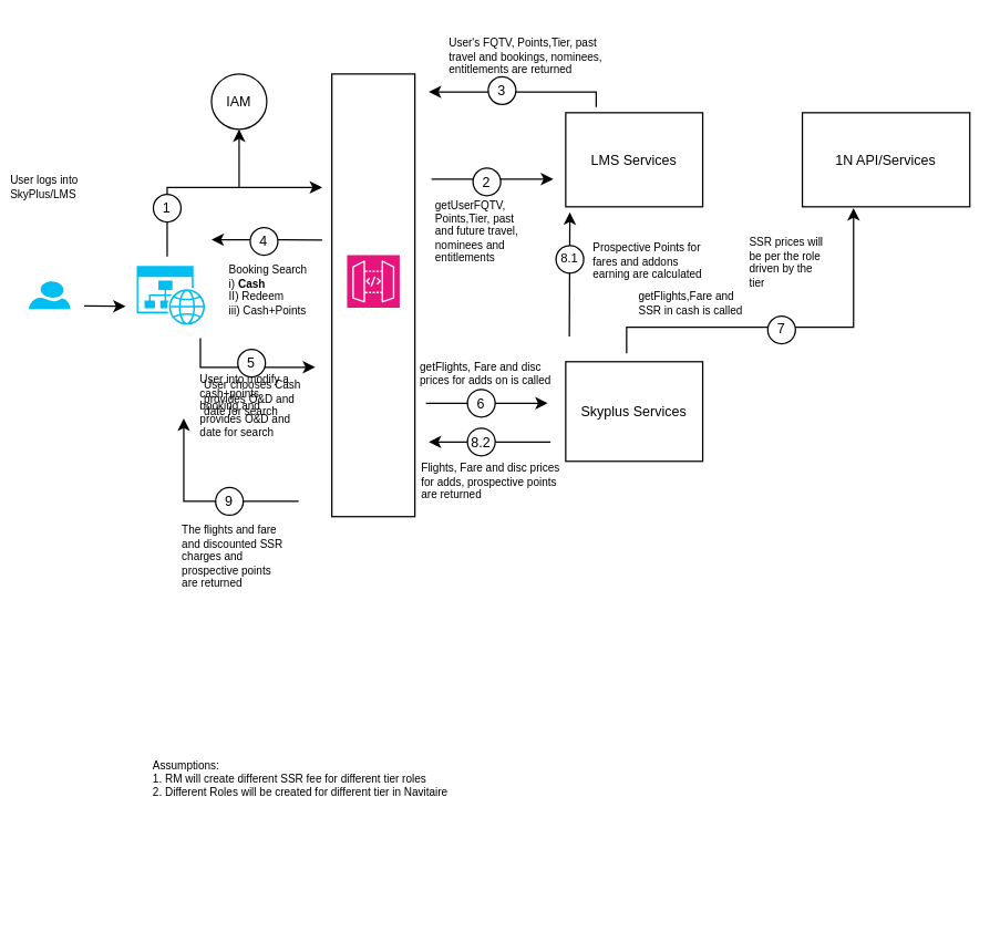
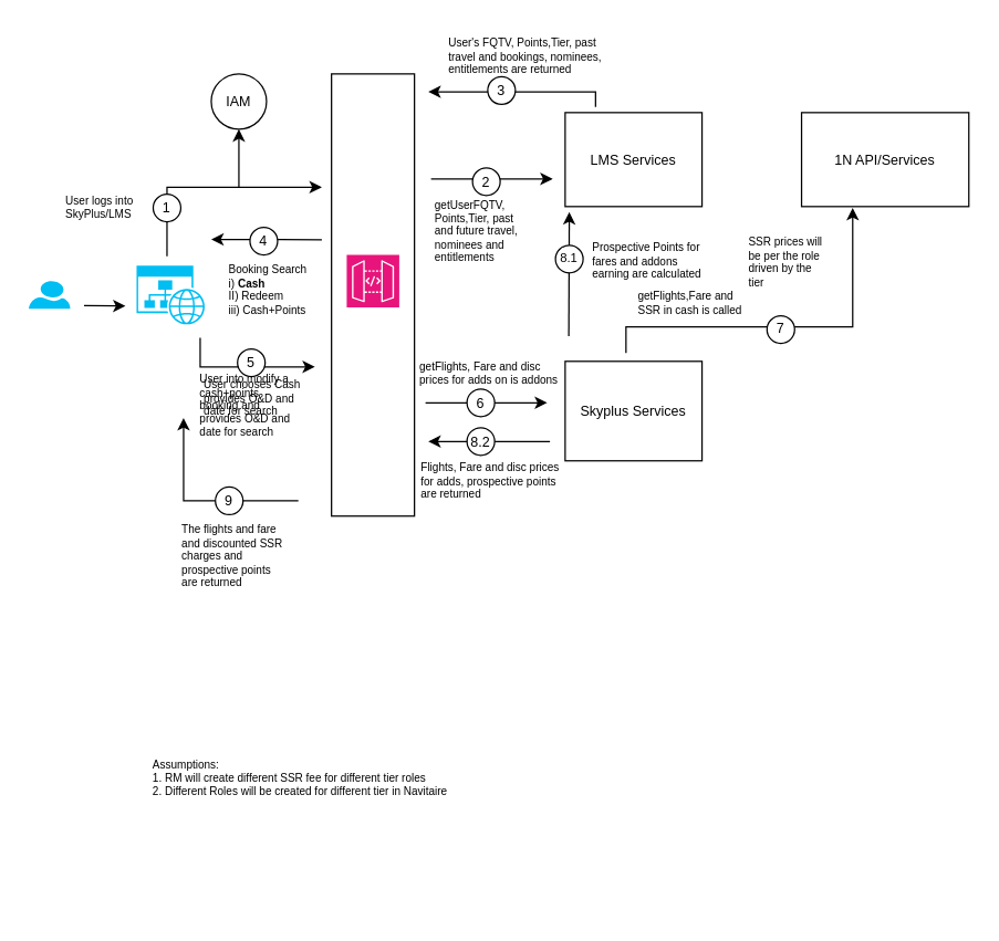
- <mxCell id="15" value="User logs into SkyPlus/LMS" style="text;html=1;strokeColor=none;fillColor=none;align=left;verticalAlign=top;whiteSpace=wrap;rounded=0;fontSize=8;" vertex="1" parent="1"><mxGeometry x="4.5" y="118.5" width="58.5" height="38.5" as="geometry" /></mxCell>
+ <mxCell id="15" value="User logs into SkyPlus/LMS" style="text;html=1;strokeColor=none;fillColor=none;align=left;verticalAlign=top;whiteSpace=wrap;rounded=0;fontSize=8;" vertex="1" parent="1"><mxGeometry x="44.5" y="133.5" width="58.5" height="38.5" as="geometry" /></mxCell>
- <mxCell id="32" value="getFlights, Fare and disc prices for adds on is called" style="text;html=1;strokeColor=none;fillColor=none;align=left;verticalAlign=top;whiteSpace=wrap;rounded=0;fontSize=8;" vertex="1" parent="1"><mxGeometry x="301.38" y="254" width="109.25" height="18" as="geometry" /></mxCell>
+ <mxCell id="32" value="getFlights, Fare and disc prices for adds on is addons" style="text;html=1;strokeColor=none;fillColor=none;align=left;verticalAlign=top;whiteSpace=wrap;rounded=0;fontSize=8;" vertex="1" parent="1"><mxGeometry x="301.38" y="254" width="109.25" height="18" as="geometry" /></mxCell>
